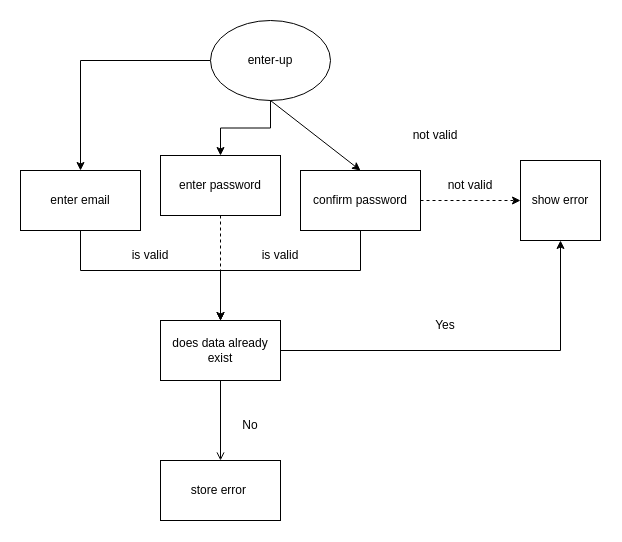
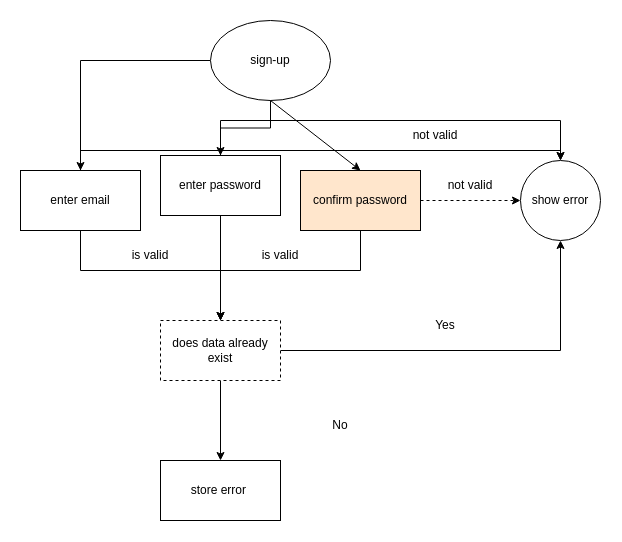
- <mxCell id="4" value="enter-up" style="ellipse;whiteSpace=wrap;html=1;" parent="1" vertex="1"><mxGeometry x="210" y="20" width="120" height="80" as="geometry" /></mxCell>
+ <mxCell id="4" value="sign-up" style="ellipse;whiteSpace=wrap;html=1;" parent="1" vertex="1"><mxGeometry x="210" y="20" width="120" height="80" as="geometry" /></mxCell>
+ <mxCell id="9" style="edgeStyle=orthogonalEdgeStyle;rounded=0;orthogonalLoop=1;jettySize=auto;html=1;" edge="1" parent="1" source="10" target="20"><mxGeometry relative="1" as="geometry"><Array as="points"><mxPoint x="220" y="120" /><mxPoint x="560" y="120" /></Array></mxGeometry></mxCell>
+ <mxCell id="6" style="edgeStyle=orthogonalEdgeStyle;rounded=0;orthogonalLoop=1;jettySize=auto;html=1;" edge="1" parent="1" source="7" target="20"><mxGeometry relative="1" as="geometry"><Array as="points"><mxPoint x="80" y="150" /><mxPoint x="560" y="150" /></Array></mxGeometry></mxCell>
- <mxCell id="13" value="confirm password" style="rounded=0;whiteSpace=wrap;html=1;" parent="1" vertex="1"><mxGeometry x="300" y="170" width="120" height="60" as="geometry" /></mxCell>
+ <mxCell id="13" value="confirm password" style="rounded=0;whiteSpace=wrap;html=1;fillColor=#ffe6cc;" parent="1" vertex="1"><mxGeometry x="300" y="170" width="120" height="60" as="geometry" /></mxCell>
- <mxCell id="20" value="show error" style="whiteSpace=wrap;html=1;rounded=0;" vertex="1" parent="1"><mxGeometry x="520" y="160" width="80" height="80" as="geometry" /></mxCell>
+ <mxCell id="20" value="show error" style="ellipse;whiteSpace=wrap;html=1;rounded=0;" vertex="1" parent="1"><mxGeometry x="520" y="160" width="80" height="80" as="geometry" /></mxCell>
- <mxCell id="8" value="" style="edgeStyle=orthogonalEdgeStyle;rounded=0;orthogonalLoop=1;jettySize=auto;html=1;dashed=1;" edge="1" parent="1" source="10" target="17"><mxGeometry relative="1" as="geometry" /></mxCell>
+ <mxCell id="8" value="" style="edgeStyle=orthogonalEdgeStyle;rounded=0;orthogonalLoop=1;jettySize=auto;html=1;" edge="1" parent="1" source="10" target="17"><mxGeometry relative="1" as="geometry" /></mxCell>
- <mxCell id="5" style="edgeStyle=orthogonalEdgeStyle;rounded=0;orthogonalLoop=1;jettySize=auto;html=1;endArrow=open;" edge="1" parent="1" source="7" target="17"><mxGeometry relative="1" as="geometry"><Array as="points"><mxPoint x="80" y="270" /><mxPoint x="220" y="270" /></Array></mxGeometry></mxCell>
+ <mxCell id="5" style="edgeStyle=orthogonalEdgeStyle;rounded=0;orthogonalLoop=1;jettySize=auto;html=1;" edge="1" parent="1" source="7" target="17"><mxGeometry relative="1" as="geometry"><Array as="points"><mxPoint x="80" y="270" /><mxPoint x="220" y="270" /></Array></mxGeometry></mxCell>
- <mxCell id="11" value="" style="edgeStyle=orthogonalEdgeStyle;rounded=0;orthogonalLoop=1;jettySize=auto;html=1;endArrow=open;" edge="1" parent="1" source="13" target="17"><mxGeometry relative="1" as="geometry"><Array as="points"><mxPoint x="360" y="270" /><mxPoint x="220" y="270" /></Array></mxGeometry></mxCell>
+ <mxCell id="11" value="" style="edgeStyle=orthogonalEdgeStyle;rounded=0;orthogonalLoop=1;jettySize=auto;html=1;" edge="1" parent="1" source="13" target="17"><mxGeometry relative="1" as="geometry"><Array as="points"><mxPoint x="360" y="270" /><mxPoint x="220" y="270" /></Array></mxGeometry></mxCell>
- <mxCell id="17" value="does data already exist" style="rounded=0;whiteSpace=wrap;html=1;" vertex="1" parent="1"><mxGeometry x="160" y="320" width="120" height="60" as="geometry" /></mxCell>
+ <mxCell id="17" value="does data already exist" style="rounded=0;whiteSpace=wrap;html=1;dashed=1;" vertex="1" parent="1"><mxGeometry x="160" y="320" width="120" height="60" as="geometry" /></mxCell>
- <mxCell id="24" value="No" style="text;html=1;align=center;verticalAlign=middle;whiteSpace=wrap;rounded=0;" vertex="1" parent="1"><mxGeometry x="220" y="410" width="60" height="30" as="geometry" /></mxCell>
+ <mxCell id="24" value="No" style="text;html=1;align=center;verticalAlign=middle;whiteSpace=wrap;rounded=0;" vertex="1" parent="1"><mxGeometry x="310" y="410" width="60" height="30" as="geometry" /></mxCell>
- <mxCell id="15" value="" style="edgeStyle=orthogonalEdgeStyle;rounded=0;orthogonalLoop=1;jettySize=auto;html=1;endArrow=open;" edge="1" parent="1" source="17" target="23"><mxGeometry relative="1" as="geometry" /></mxCell>
+ <mxCell id="15" value="" style="edgeStyle=orthogonalEdgeStyle;rounded=0;orthogonalLoop=1;jettySize=auto;html=1;" edge="1" parent="1" source="17" target="23"><mxGeometry relative="1" as="geometry" /></mxCell>
